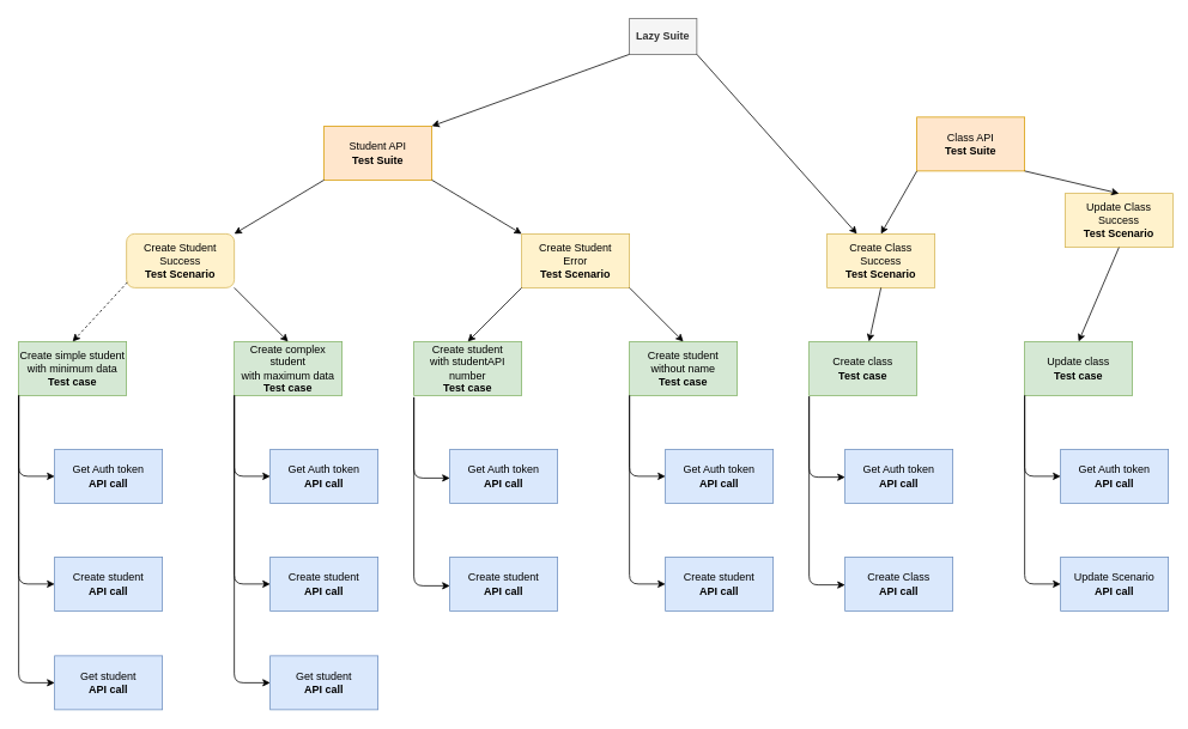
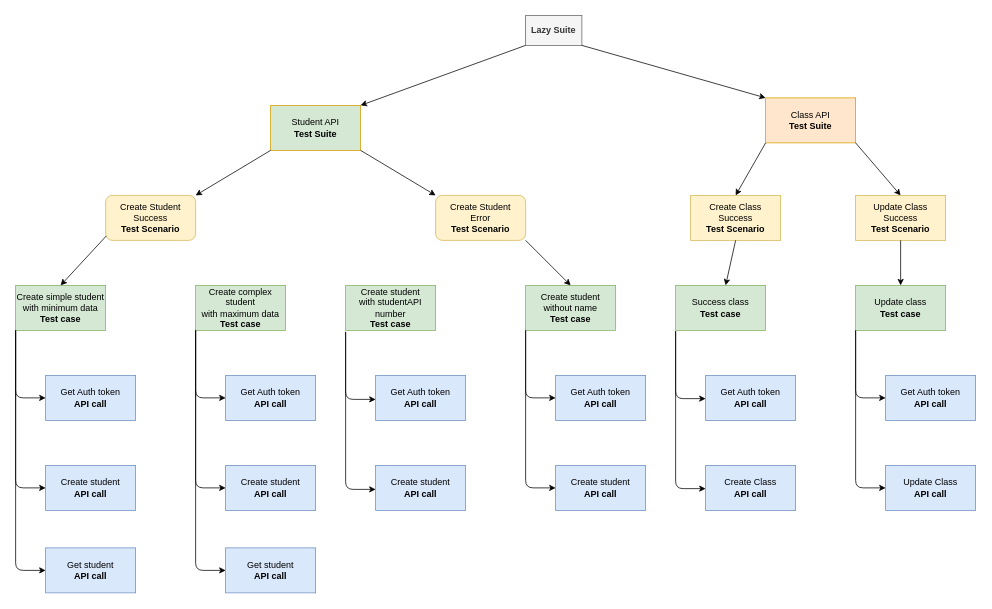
- <mxCell id="54" value="" style="endArrow=classic;html=1;exitX=1;exitY=1;exitDx=0;exitDy=0;" edge="1" parent="1" source="2" target="7"><mxGeometry width="50" height="50" relative="1" as="geometry"><mxPoint x="830" y="150" as="sourcePoint" /><mxPoint x="880" y="100" as="targetPoint" /></mxGeometry></mxCell>
+ <mxCell id="54" value="" style="endArrow=classic;html=1;exitX=1;exitY=1;exitDx=0;exitDy=0;entryX=0;entryY=0;entryDx=0;entryDy=0;" edge="1" parent="1" source="2" target="4"><mxGeometry width="50" height="50" relative="1" as="geometry"><mxPoint x="830" y="150" as="sourcePoint" /><mxPoint x="880" y="100" as="targetPoint" /></mxGeometry></mxCell>
- <mxCell id="3" value="Student API&lt;br&gt;&lt;b&gt;Test Suite&lt;/b&gt;" style="rounded=0;whiteSpace=wrap;html=1;fillColor=#ffe6cc;strokeColor=#d79b00;" vertex="1" parent="1"><mxGeometry x="360" y="140" width="120" height="60" as="geometry" /></mxCell>
+ <mxCell id="3" value="Student API&lt;br&gt;&lt;b&gt;Test Suite&lt;/b&gt;" style="rounded=0;whiteSpace=wrap;html=1;fillColor=#d5e8d4;strokeColor=#d79b00;" vertex="1" parent="1"><mxGeometry x="360" y="140" width="120" height="60" as="geometry" /></mxCell>
- <mxCell id="8" value="Update Class&lt;br&gt;Success&lt;br&gt;&lt;b&gt;Test Scenario&lt;/b&gt;" style="rounded=0;whiteSpace=wrap;html=1;fillColor=#fff2cc;strokeColor=#d6b656;" vertex="1" parent="1"><mxGeometry x="1185" y="215" width="120" height="60" as="geometry" /></mxCell>
+ <mxCell id="8" value="Update Class&lt;br&gt;Success&lt;br&gt;&lt;b&gt;Test Scenario&lt;/b&gt;" style="rounded=0;whiteSpace=wrap;html=1;fillColor=#fff2cc;strokeColor=#d6b656;" vertex="1" parent="1"><mxGeometry x="1140" y="260" width="120" height="60" as="geometry" /></mxCell>
- <mxCell id="6" value="Create Student&lt;br&gt;Error&lt;br&gt;&lt;b&gt;Test Scenario&lt;/b&gt;" style="rounded=0;whiteSpace=wrap;html=1;fillColor=#fff2cc;strokeColor=#d6b656;" vertex="1" parent="1"><mxGeometry x="580" y="260" width="120" height="60" as="geometry" /></mxCell>
+ <mxCell id="6" value="Create Student&lt;br&gt;Error&lt;br&gt;&lt;b&gt;Test Scenario&lt;/b&gt;" style="whiteSpace=wrap;html=1;fillColor=#fff2cc;strokeColor=#d6b656;rounded=1;" vertex="1" parent="1"><mxGeometry x="580" y="260" width="120" height="60" as="geometry" /></mxCell>
- <mxCell id="43" value="" style="endArrow=classic;html=1;entryX=0.5;entryY=0;entryDx=0;entryDy=0;exitX=0.008;exitY=0.9;exitDx=0;exitDy=0;exitPerimeter=0;dashed=1;" edge="1" parent="1" source="5" target="9"><mxGeometry width="50" height="50" relative="1" as="geometry"><mxPoint x="40" y="320" as="sourcePoint" /><mxPoint x="90" y="270" as="targetPoint" /></mxGeometry></mxCell>
+ <mxCell id="43" value="" style="endArrow=classic;html=1;entryX=0.5;entryY=0;entryDx=0;entryDy=0;exitX=0.008;exitY=0.9;exitDx=0;exitDy=0;exitPerimeter=0;" edge="1" parent="1" source="5" target="9"><mxGeometry width="50" height="50" relative="1" as="geometry"><mxPoint x="40" y="320" as="sourcePoint" /><mxPoint x="90" y="270" as="targetPoint" /></mxGeometry></mxCell>
- <mxCell id="44" value="" style="endArrow=classic;html=1;entryX=0.5;entryY=0;entryDx=0;entryDy=0;exitX=1;exitY=1;exitDx=0;exitDy=0;" edge="1" parent="1" source="5" target="10"><mxGeometry width="50" height="50" relative="1" as="geometry"><mxPoint x="330" y="320" as="sourcePoint" /><mxPoint y="270" as="targetPoint" x="380" /></mxGeometry></mxCell>
- <mxCell id="47" value="" style="endArrow=classic;html=1;entryX=0.5;entryY=0;entryDx=0;entryDy=0;exitX=0;exitY=1;exitDx=0;exitDy=0;" edge="1" parent="1" source="6" target="17"><mxGeometry width="50" height="50" relative="1" as="geometry"><mxPoint x="430" y="340" as="sourcePoint" /><mxPoint x="480" y="290" as="targetPoint" /></mxGeometry></mxCell>
- <mxCell id="23" value="Create class&lt;br style=&quot;white-space: normal&quot;&gt;&lt;span style=&quot;white-space: normal&quot;&gt;&lt;b&gt;Test case&lt;/b&gt;&lt;/span&gt;" style="rounded=0;whiteSpace=wrap;html=1;fillColor=#d5e8d4;strokeColor=#82b366;" vertex="1" parent="1"><mxGeometry x="900" y="380" width="120" height="60" as="geometry" /></mxCell>
+ <mxCell id="23" value="Success class&lt;br style=&quot;white-space: normal&quot;&gt;&lt;span style=&quot;white-space: normal&quot;&gt;&lt;b&gt;Test case&lt;/b&gt;&lt;/span&gt;" style="rounded=0;whiteSpace=wrap;html=1;fillColor=#d5e8d4;strokeColor=#82b366;" vertex="1" parent="1"><mxGeometry x="900" y="380" width="120" height="60" as="geometry" /></mxCell>
- <mxCell id="28" value="&lt;span style=&quot;white-space: normal&quot;&gt;Update Scenario&lt;/span&gt;&lt;br style=&quot;white-space: normal&quot;&gt;&lt;span style=&quot;white-space: normal&quot;&gt;&lt;b&gt;API call&lt;/b&gt;&lt;/span&gt;" style="rounded=0;whiteSpace=wrap;html=1;fillColor=#dae8fc;strokeColor=#6c8ebf;" vertex="1" parent="1"><mxGeometry x="1180" y="620" width="120" height="60" as="geometry" /></mxCell>
+ <mxCell id="28" value="&lt;span style=&quot;white-space: normal&quot;&gt;Update Class&lt;/span&gt;&lt;br style=&quot;white-space: normal&quot;&gt;&lt;span style=&quot;white-space: normal&quot;&gt;&lt;b&gt;API call&lt;/b&gt;&lt;/span&gt;" style="rounded=0;whiteSpace=wrap;html=1;fillColor=#dae8fc;strokeColor=#6c8ebf;" vertex="1" parent="1"><mxGeometry x="1180" y="620" width="120" height="60" as="geometry" /></mxCell>
